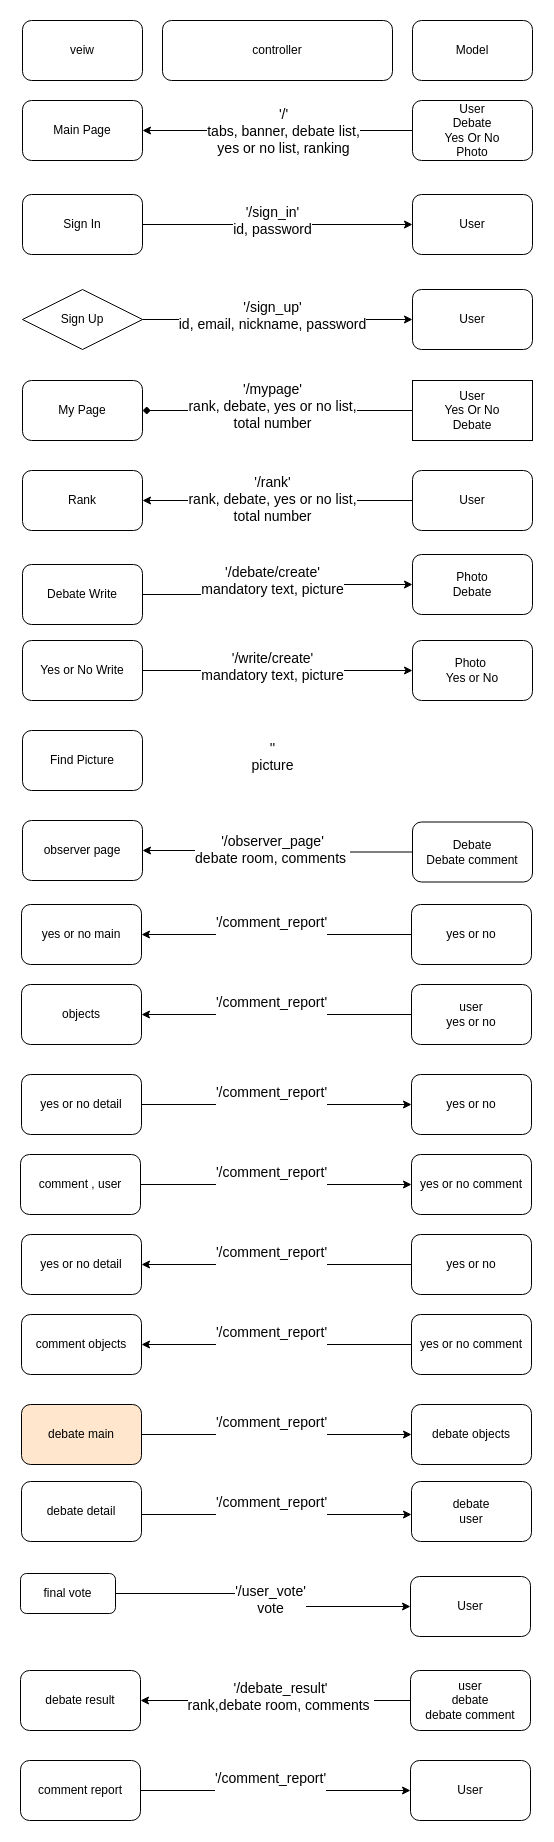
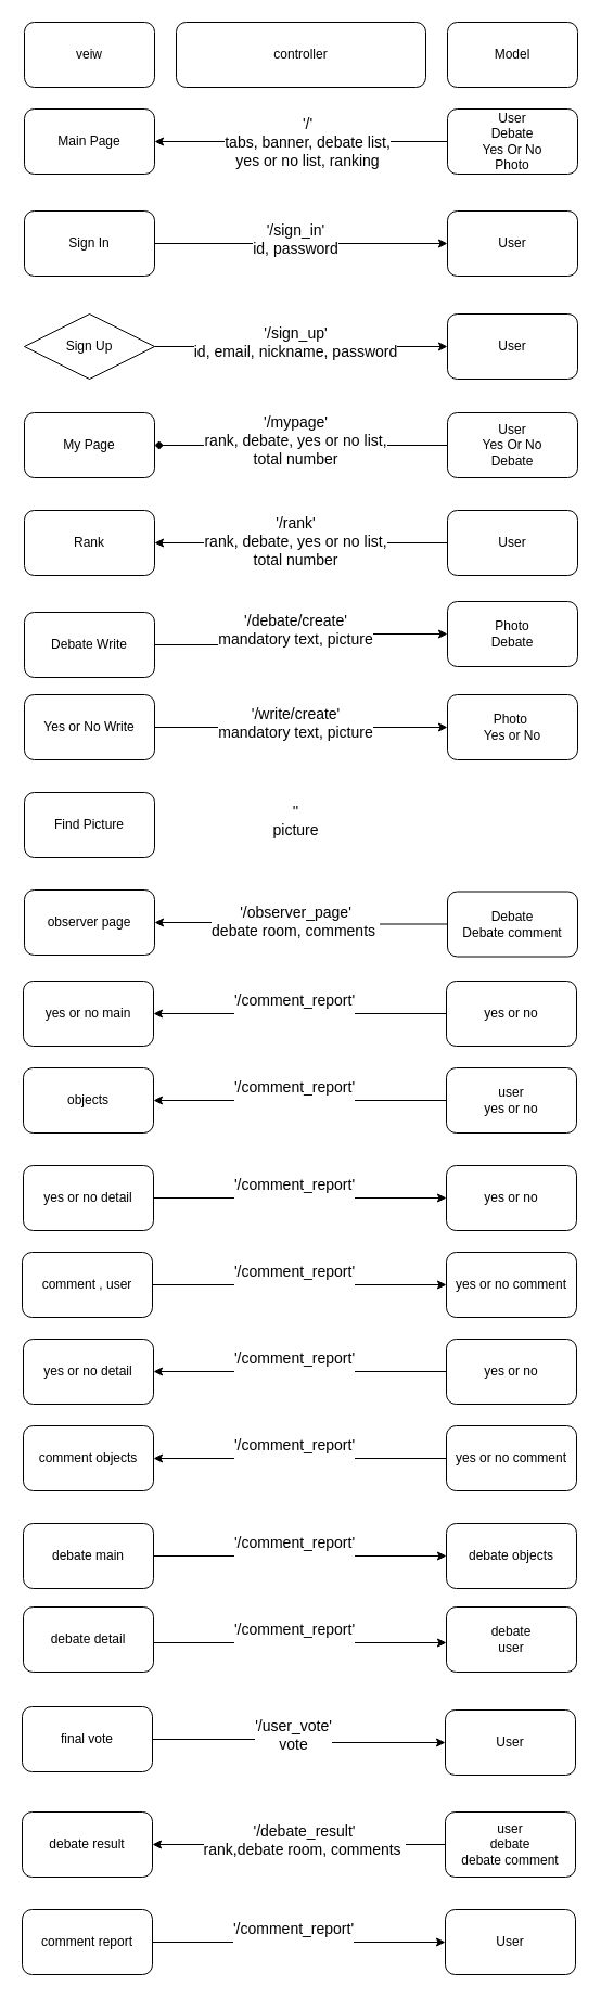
- <mxCell id="22" value="User&lt;br&gt;Yes Or No&lt;br&gt;Debate&lt;br&gt;" parent="1" style="whiteSpace=wrap;html=1;rounded=0;" vertex="1"><mxGeometry as="geometry" x="412" y="380" width="120" height="60" /></mxCell>
+ <mxCell id="22" value="User&lt;br&gt;Yes Or No&lt;br&gt;Debate&lt;br&gt;" parent="1" style="rounded=1;whiteSpace=wrap;html=1;" vertex="1"><mxGeometry as="geometry" x="412" y="380" width="120" height="60" /></mxCell>
- <mxCell id="76" value="debate main&lt;br&gt;" parent="1" style="rounded=1;whiteSpace=wrap;html=1;fillColor=#ffe6cc;" vertex="1"><mxGeometry as="geometry" x="21" y="1404" width="120" height="60" /></mxCell>
+ <mxCell id="76" value="debate main&lt;br&gt;" parent="1" style="rounded=1;whiteSpace=wrap;html=1;" vertex="1"><mxGeometry as="geometry" x="21" y="1404" width="120" height="60" /></mxCell>
- <mxCell id="36" value="final vote" parent="1" style="rounded=1;whiteSpace=wrap;html=1;" vertex="1"><mxGeometry x="20" y="1573" as="geometry" width="95" height="40" /></mxCell>
+ <mxCell id="36" value="final vote" parent="1" style="rounded=1;whiteSpace=wrap;html=1;" vertex="1"><mxGeometry as="geometry" x="20" y="1573" width="120" height="60" /></mxCell>
